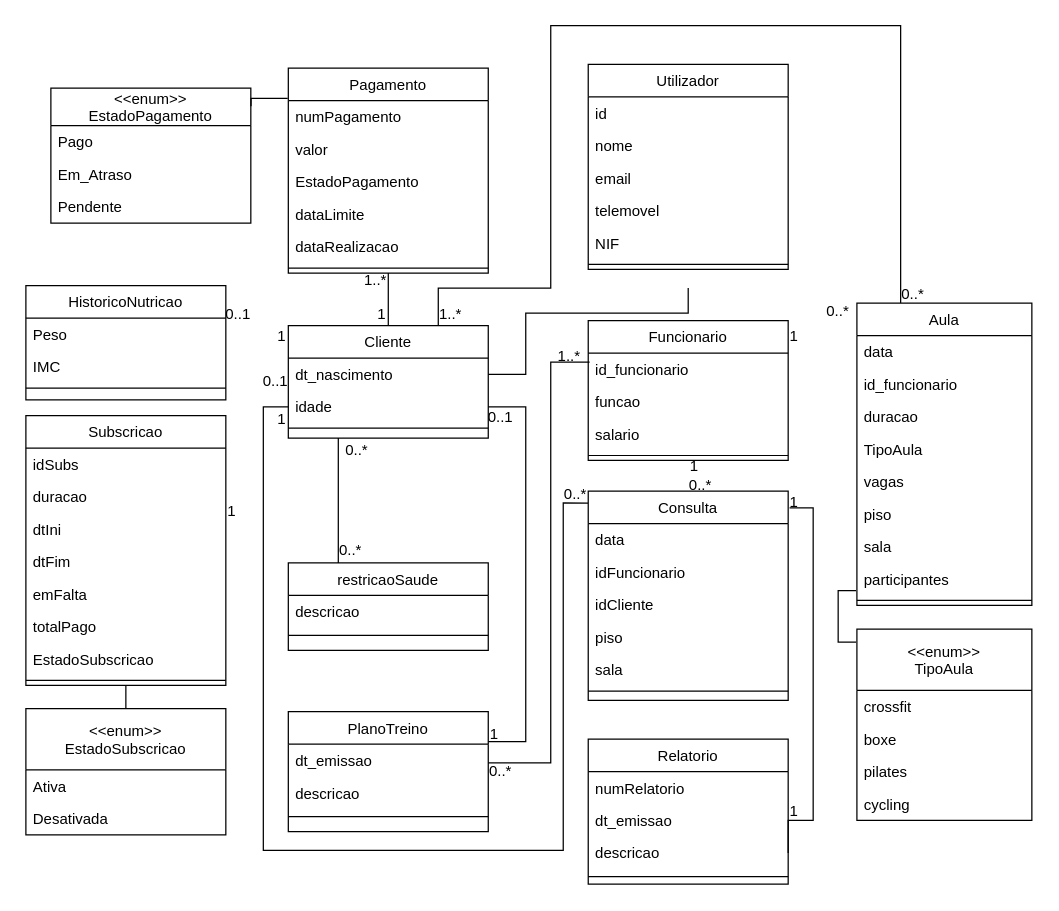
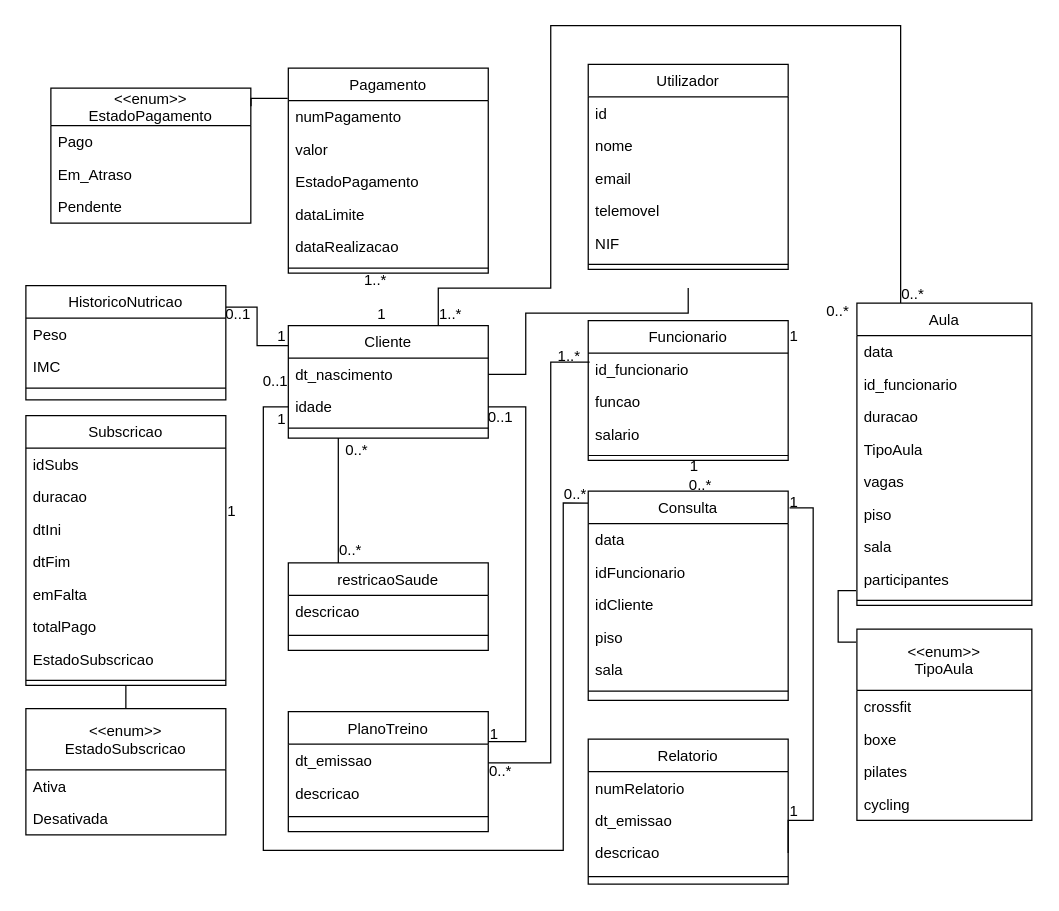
- <mxCell id="26" style="edgeStyle=orthogonalEdgeStyle;rounded=0;orthogonalLoop=1;jettySize=auto;html=1;exitX=0.5;exitY=0;exitDx=0;exitDy=0;endArrow=none;endFill=0;entryX=0.5;entryY=1;entryDx=0;entryDy=0;" parent="1" source="28" edge="1" target="54"><mxGeometry relative="1" as="geometry"><Array as="points"><mxPoint x="310" y="240" /><mxPoint x="310" y="240" /></Array><mxPoint x="287" y="210" as="targetPoint" /></mxGeometry></mxCell>
+ <mxCell id="24" style="edgeStyle=orthogonalEdgeStyle;rounded=0;orthogonalLoop=1;jettySize=auto;html=1;entryX=1;entryY=0.188;entryDx=0;entryDy=0;endArrow=none;endFill=0;entryPerimeter=0;exitX=0.001;exitY=0.179;exitDx=0;exitDy=0;exitPerimeter=0;" parent="1" source="28" target="45" edge="1"><mxGeometry relative="1" as="geometry"><mxPoint x="230" y="280" as="sourcePoint" /><Array as="points" /></mxGeometry></mxCell>
